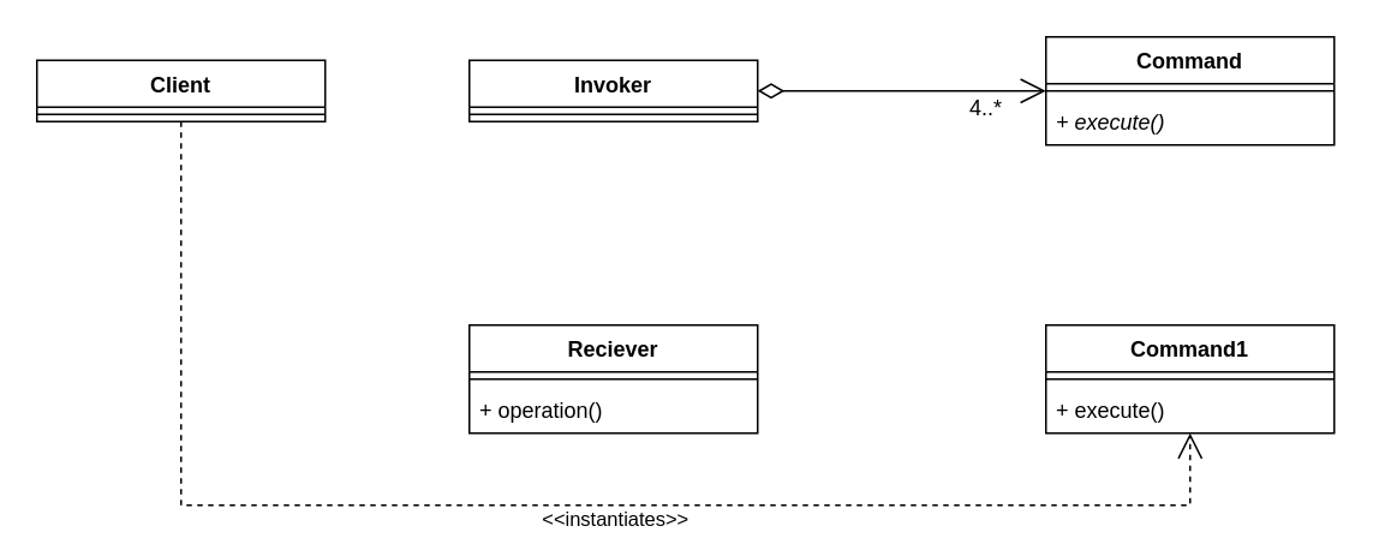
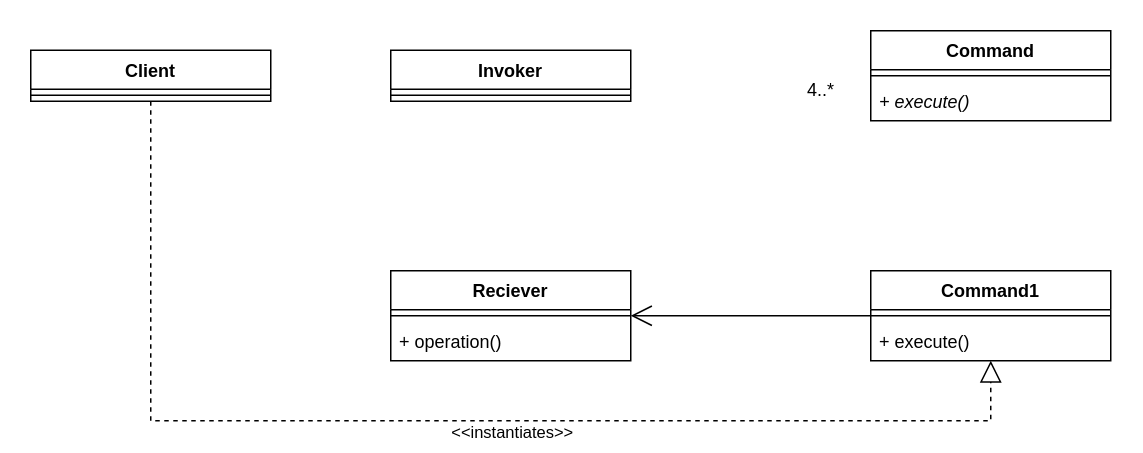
- <mxCell id="12" style="edgeStyle=orthogonalEdgeStyle;rounded=0;orthogonalLoop=1;jettySize=auto;html=1;exitX=1;exitY=0.5;exitDx=0;exitDy=0;startSize=12;endArrow=open;endFill=0;endSize=12;startArrow=diamondThin;startFill=0;" edge="1" parent="1" source="15" target="2"><mxGeometry relative="1" as="geometry" /></mxCell>
+ <mxCell id="5" style="edgeStyle=orthogonalEdgeStyle;rounded=0;orthogonalLoop=1;jettySize=auto;html=1;startSize=12;endArrow=open;endFill=0;endSize=12;" edge="1" parent="1" source="6" target="9"><mxGeometry relative="1" as="geometry" /></mxCell>
- <mxCell id="13" style="edgeStyle=orthogonalEdgeStyle;rounded=0;orthogonalLoop=1;jettySize=auto;html=1;startSize=12;endArrow=open;endFill=0;endSize=12;dashed=1;" edge="1" parent="1" source="17" target="6"><mxGeometry relative="1" as="geometry"><Array as="points"><mxPoint x="100" y="280" /><mxPoint x="660" y="280" /></Array></mxGeometry></mxCell>
+ <mxCell id="13" style="edgeStyle=orthogonalEdgeStyle;rounded=0;orthogonalLoop=1;jettySize=auto;html=1;startSize=12;endArrow=block;endFill=0;endSize=12;dashed=1;" edge="1" parent="1" source="17" target="6"><mxGeometry relative="1" as="geometry"><Array as="points"><mxPoint x="100" y="280" /><mxPoint x="660" y="280" /></Array></mxGeometry></mxCell>
